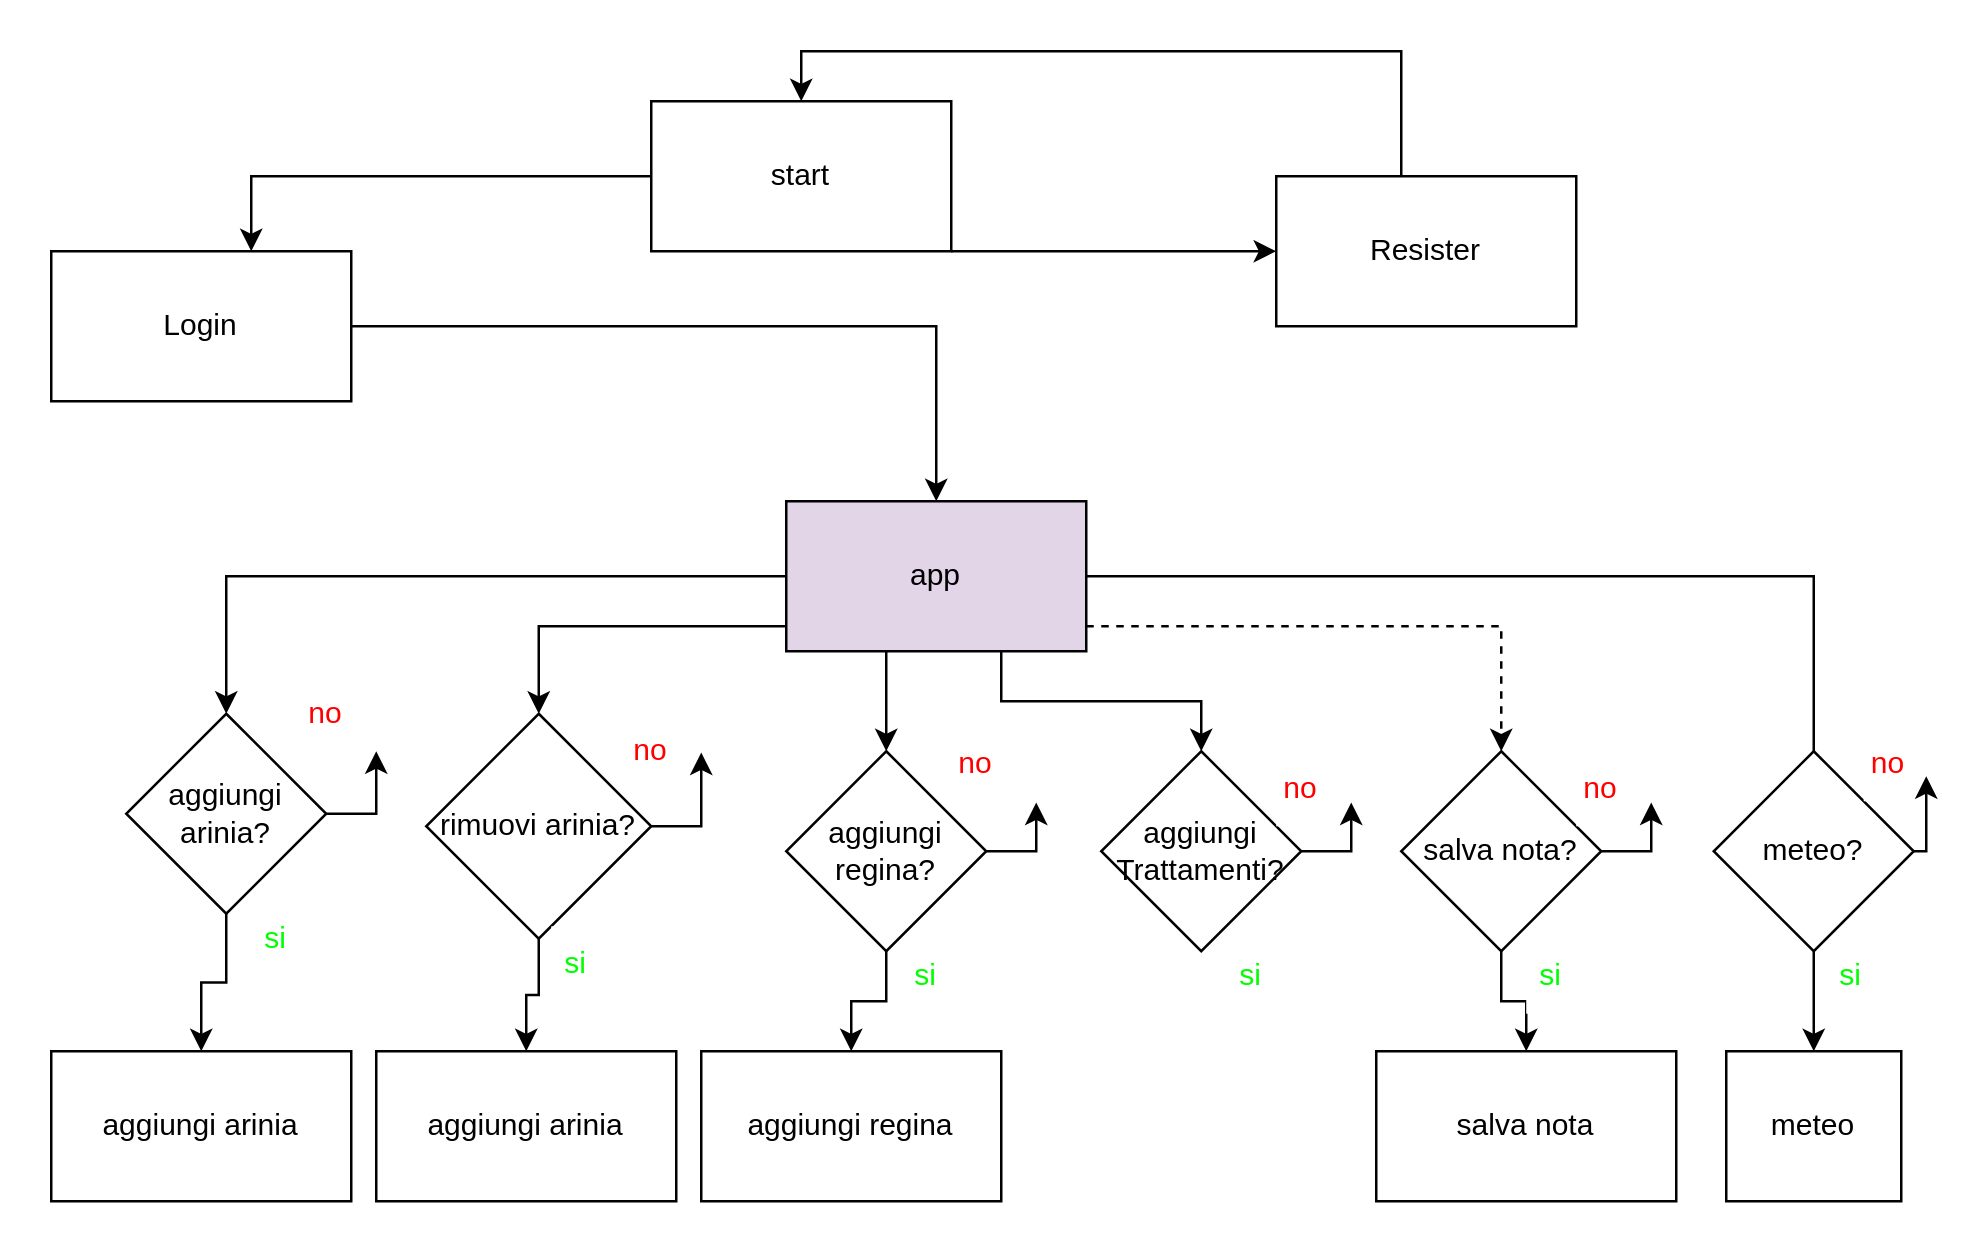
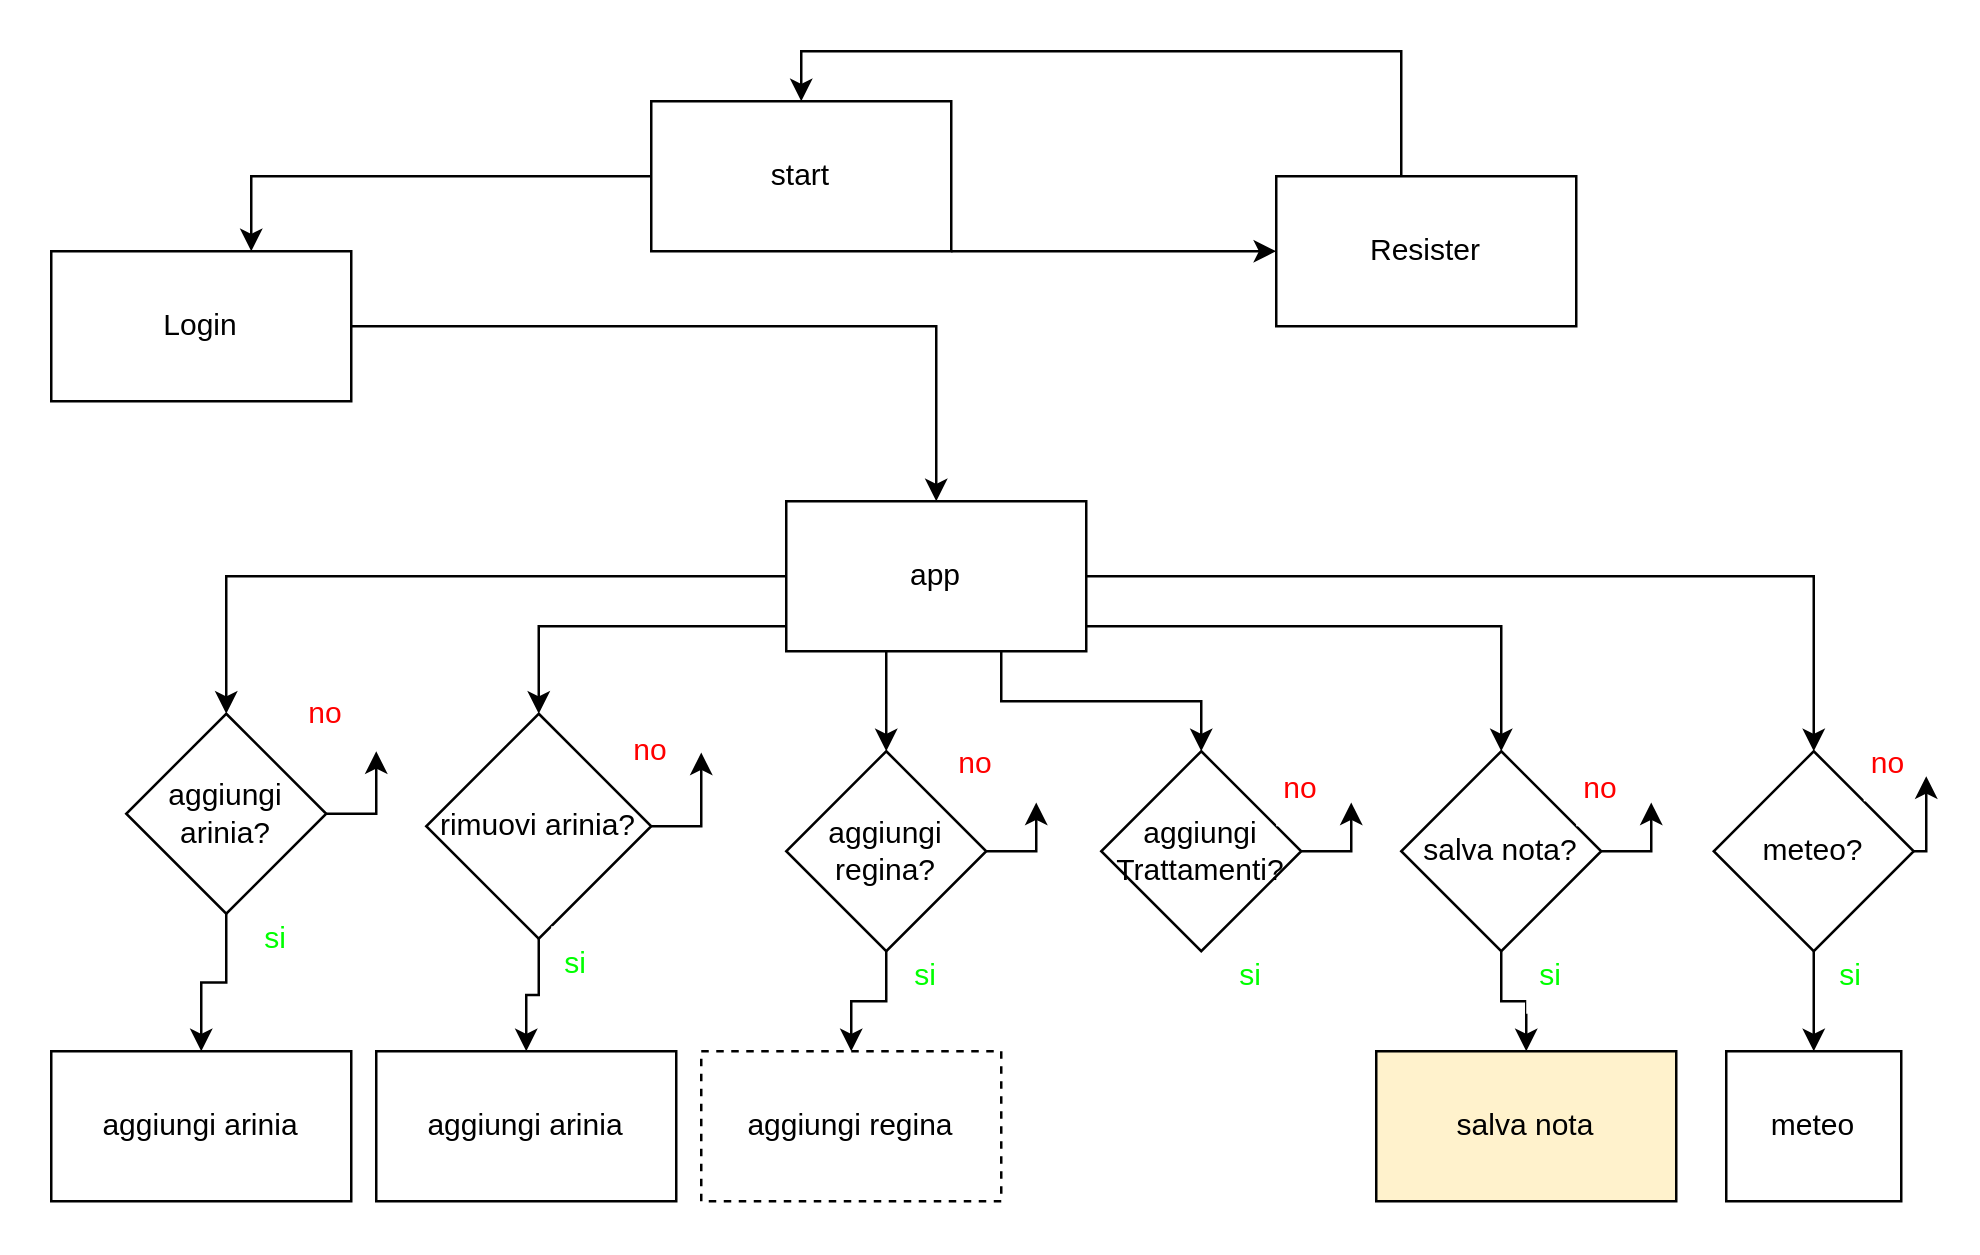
- <mxCell id="22" value="app" style="rounded=0;whiteSpace=wrap;html=1;fillColor=#e1d5e7;" vertex="1" parent="1"><mxGeometry x="314" y="200" width="120" height="60" as="geometry" /></mxCell>
+ <mxCell id="22" value="app" style="rounded=0;whiteSpace=wrap;html=1;" vertex="1" parent="1"><mxGeometry x="314" y="200" width="120" height="60" as="geometry" /></mxCell>
- <mxCell id="18" style="edgeStyle=orthogonalEdgeStyle;rounded=0;orthogonalLoop=1;jettySize=auto;html=1;entryX=0.5;entryY=0;entryDx=0;entryDy=0;fontColor=#000000;dashed=1;" edge="1" parent="1" source="22" target="35"><mxGeometry relative="1" as="geometry"><Array as="points"><mxPoint x="600" y="250" /></Array></mxGeometry></mxCell>
+ <mxCell id="18" style="edgeStyle=orthogonalEdgeStyle;rounded=0;orthogonalLoop=1;jettySize=auto;html=1;entryX=0.5;entryY=0;entryDx=0;entryDy=0;fontColor=#000000;" edge="1" parent="1" source="22" target="35"><mxGeometry relative="1" as="geometry"><Array as="points"><mxPoint x="600" y="250" /></Array></mxGeometry></mxCell>
- <mxCell id="17" style="edgeStyle=orthogonalEdgeStyle;rounded=0;orthogonalLoop=1;jettySize=auto;html=1;fontColor=#000000;endArrow=none;" edge="1" parent="1" source="22" target="38"><mxGeometry relative="1" as="geometry" /></mxCell>
+ <mxCell id="17" style="edgeStyle=orthogonalEdgeStyle;rounded=0;orthogonalLoop=1;jettySize=auto;html=1;fontColor=#000000;" edge="1" parent="1" source="22" target="38"><mxGeometry relative="1" as="geometry" /></mxCell>
- <mxCell id="26" value="aggiungi regina" style="rounded=0;whiteSpace=wrap;html=1;" vertex="1" parent="1"><mxGeometry x="280" y="420" width="120" height="60" as="geometry" /></mxCell>
+ <mxCell id="26" value="aggiungi regina" style="rounded=0;whiteSpace=wrap;html=1;dashed=1;" vertex="1" parent="1"><mxGeometry x="280" y="420" width="120" height="60" as="geometry" /></mxCell>
- <mxCell id="27" value="salva nota" style="rounded=0;whiteSpace=wrap;html=1;" vertex="1" parent="1"><mxGeometry x="550" y="420" width="120" height="60" as="geometry" /></mxCell>
+ <mxCell id="27" value="salva nota" style="rounded=0;whiteSpace=wrap;html=1;fillColor=#fff2cc;" vertex="1" parent="1"><mxGeometry x="550" y="420" width="120" height="60" as="geometry" /></mxCell>
